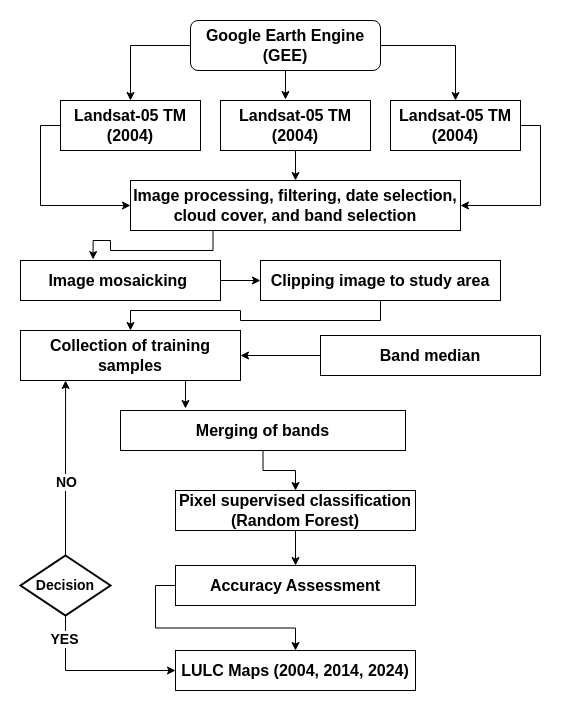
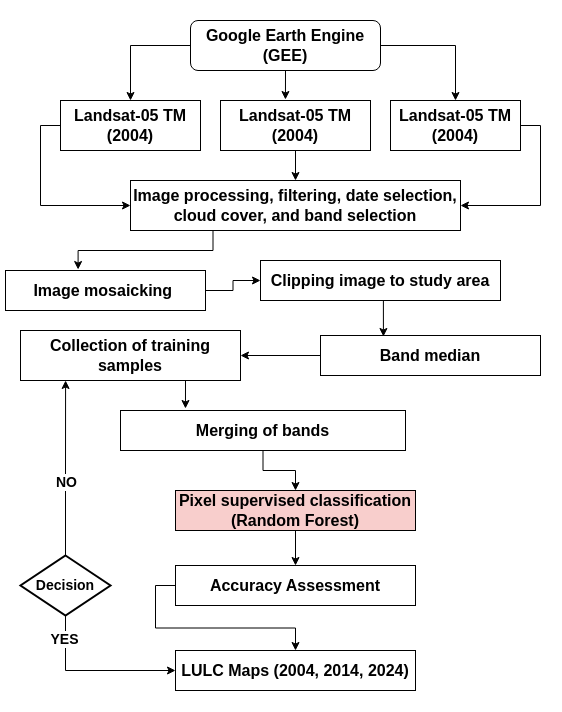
- <mxCell id="14" value="&lt;span style=&quot;font-size: 16px;&quot;&gt;&lt;b&gt;Image mosaicking&amp;nbsp;&lt;/b&gt;&lt;/span&gt;" style="rounded=0;whiteSpace=wrap;html=1;" vertex="1" parent="1"><mxGeometry x="20" y="260" width="200" height="40" as="geometry" /></mxCell>
+ <mxCell id="14" value="&lt;span style=&quot;font-size: 16px;&quot;&gt;&lt;b&gt;Image mosaicking&amp;nbsp;&lt;/b&gt;&lt;/span&gt;" style="rounded=0;whiteSpace=wrap;html=1;" vertex="1" parent="1"><mxGeometry x="5" y="270" width="200" height="40" as="geometry" /></mxCell>
- <mxCell id="33" style="edgeStyle=orthogonalEdgeStyle;rounded=0;orthogonalLoop=1;jettySize=auto;html=1;exitX=0.5;exitY=1;exitDx=0;exitDy=0;" edge="1" parent="1" source="15" target="18"><mxGeometry relative="1" as="geometry" /></mxCell>
+ <mxCell id="33" style="edgeStyle=orthogonalEdgeStyle;rounded=0;orthogonalLoop=1;jettySize=auto;html=1;exitX=0.5;exitY=1;exitDx=0;exitDy=0;entryX=0.286;entryY=0.025;entryDx=0;entryDy=0;entryPerimeter=0;" edge="1" parent="1" source="15" target="17"><mxGeometry relative="1" as="geometry" /></mxCell>
- <mxCell id="22" value="&lt;span style=&quot;font-size: 16px;&quot;&gt;&lt;b&gt;Pixel supervised classification&lt;/b&gt;&lt;/span&gt;&lt;div&gt;&lt;span style=&quot;font-size: 16px;&quot;&gt;&lt;b&gt;(Random Forest)&lt;/b&gt;&lt;/span&gt;&lt;/div&gt;" style="rounded=0;whiteSpace=wrap;html=1;" vertex="1" parent="1"><mxGeometry x="175" y="490" width="240" height="40" as="geometry" /></mxCell>
+ <mxCell id="22" value="&lt;span style=&quot;font-size: 16px;&quot;&gt;&lt;b&gt;Pixel supervised classification&lt;/b&gt;&lt;/span&gt;&lt;div&gt;&lt;span style=&quot;font-size: 16px;&quot;&gt;&lt;b&gt;(Random Forest)&lt;/b&gt;&lt;/span&gt;&lt;/div&gt;" style="rounded=0;whiteSpace=wrap;html=1;fillColor=#f8cecc;" vertex="1" parent="1"><mxGeometry x="175" y="490" width="240" height="40" as="geometry" /></mxCell>
